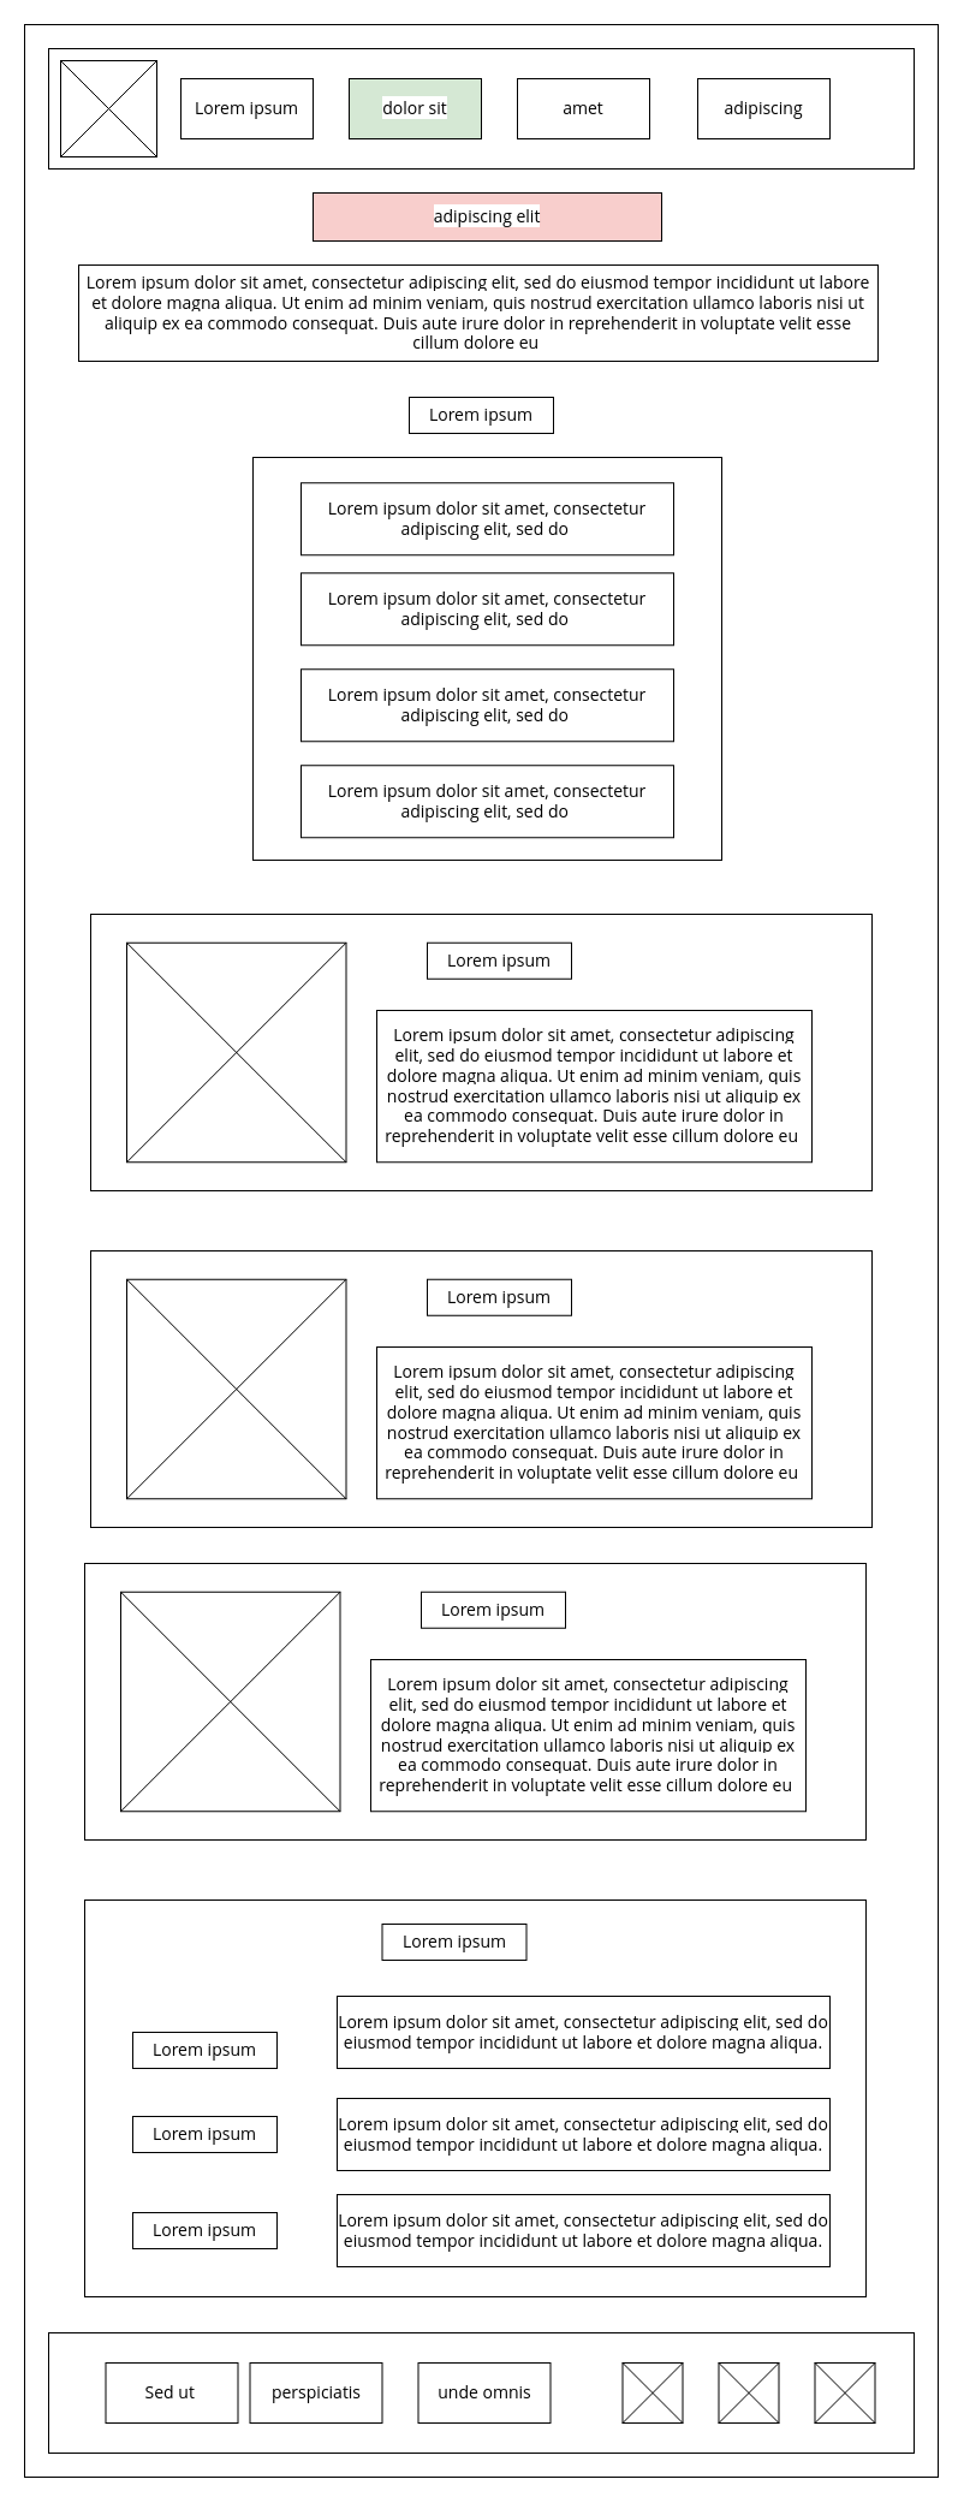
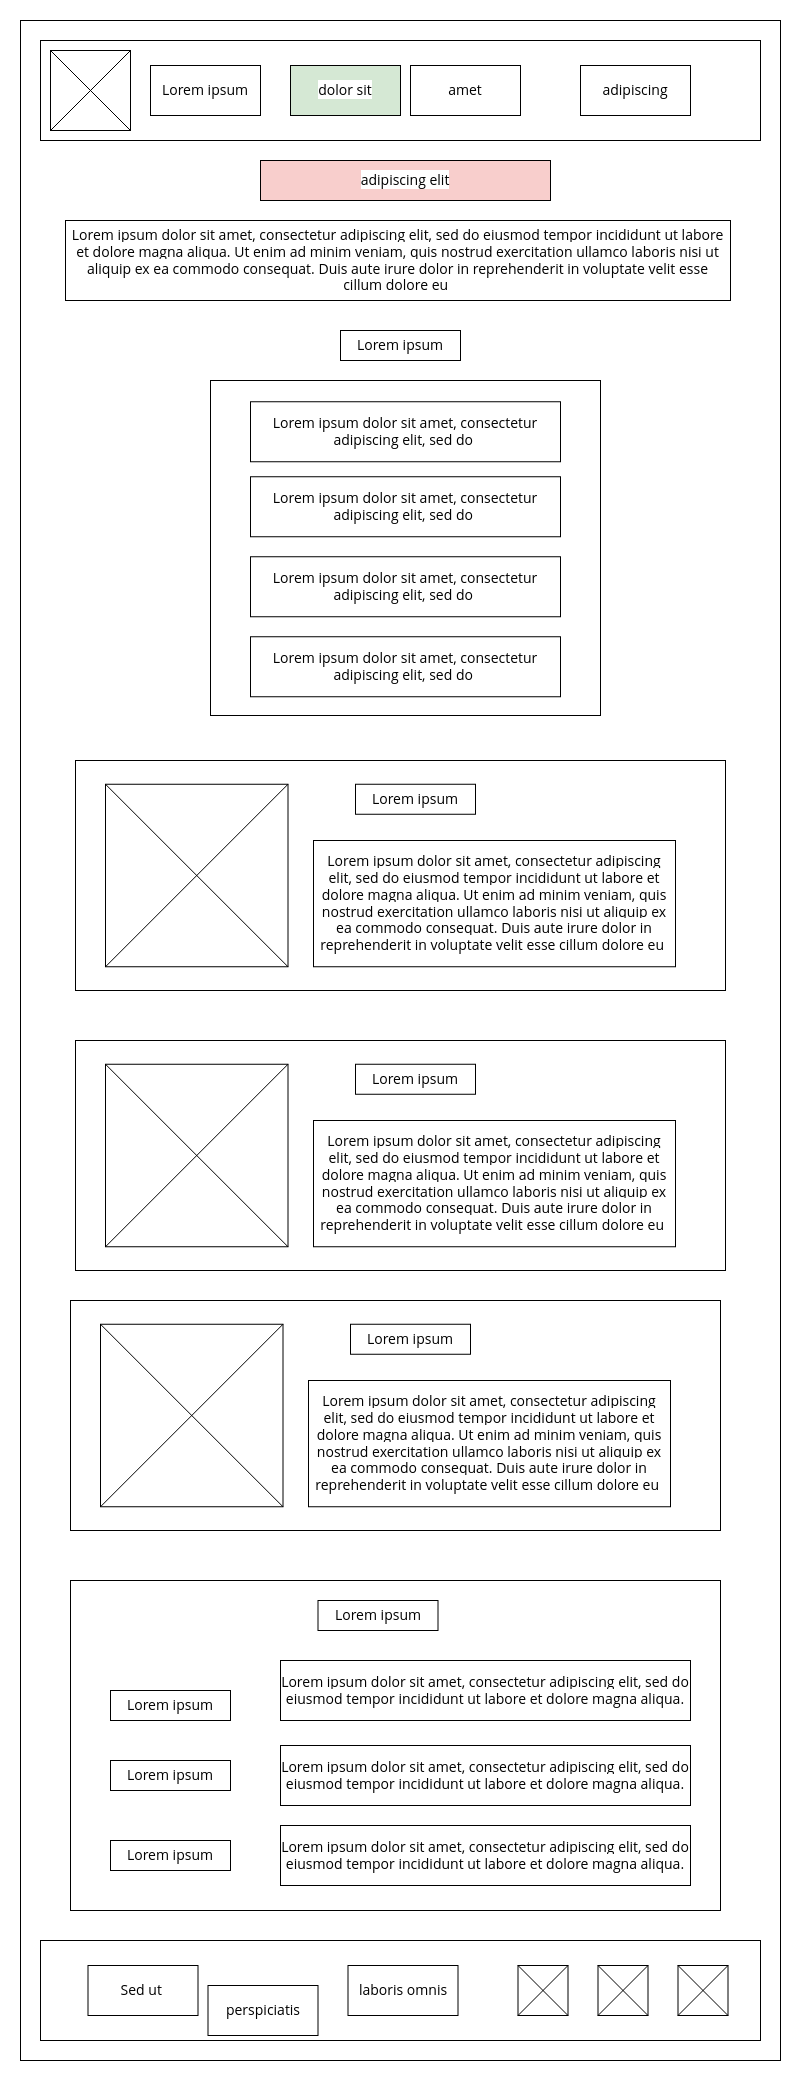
- <mxCell id="11" value="&lt;span style=&quot;font-family: &amp;#34;open sans&amp;#34; , &amp;#34;arial&amp;#34; , sans-serif ; font-size: 14px ; text-align: justify ; background-color: rgb(255 , 255 , 255)&quot;&gt;amet&lt;/span&gt;" style="rounded=0;whiteSpace=wrap;html=1;" vertex="1" parent="1"><mxGeometry x="430" y="65" width="110" height="50" as="geometry" /></mxCell>
+ <mxCell id="11" value="&lt;span style=&quot;font-family: &amp;#34;open sans&amp;#34; , &amp;#34;arial&amp;#34; , sans-serif ; font-size: 14px ; text-align: justify ; background-color: rgb(255 , 255 , 255)&quot;&gt;amet&lt;/span&gt;" style="rounded=0;whiteSpace=wrap;html=1;" vertex="1" parent="1"><mxGeometry x="410" y="65" width="110" height="50" as="geometry" /></mxCell>
- <mxCell id="23" value="&lt;span style=&quot;font-family: &amp;#34;open sans&amp;#34; , &amp;#34;arial&amp;#34; , sans-serif ; font-size: 14px ; text-align: justify ; background-color: rgb(255 , 255 , 255)&quot;&gt;perspiciatis&lt;/span&gt;" style="rounded=0;whiteSpace=wrap;html=1;" vertex="1" parent="1"><mxGeometry x="207.5" y="1965" width="110" height="50" as="geometry" /></mxCell>
+ <mxCell id="23" value="&lt;span style=&quot;font-family: &amp;#34;open sans&amp;#34; , &amp;#34;arial&amp;#34; , sans-serif ; font-size: 14px ; text-align: justify ; background-color: rgb(255 , 255 , 255)&quot;&gt;perspiciatis&lt;/span&gt;" style="rounded=0;whiteSpace=wrap;html=1;" vertex="1" parent="1"><mxGeometry x="207.5" y="1985" width="110" height="50" as="geometry" /></mxCell>
- <mxCell id="24" value="&lt;span style=&quot;font-family: &amp;#34;open sans&amp;#34; , &amp;#34;arial&amp;#34; , sans-serif ; font-size: 14px ; text-align: justify ; background-color: rgb(255 , 255 , 255)&quot;&gt;unde omnis&lt;/span&gt;" style="rounded=0;whiteSpace=wrap;html=1;" vertex="1" parent="1"><mxGeometry x="347.5" y="1965" width="110" height="50" as="geometry" /></mxCell>
+ <mxCell id="24" value="&lt;span style=&quot;font-family: &amp;#34;open sans&amp;#34; , &amp;#34;arial&amp;#34; , sans-serif ; font-size: 14px ; text-align: justify ; background-color: rgb(255 , 255 , 255)&quot;&gt;laboris omnis&lt;/span&gt;" style="rounded=0;whiteSpace=wrap;html=1;" vertex="1" parent="1"><mxGeometry x="347.5" y="1965" width="110" height="50" as="geometry" /></mxCell>
